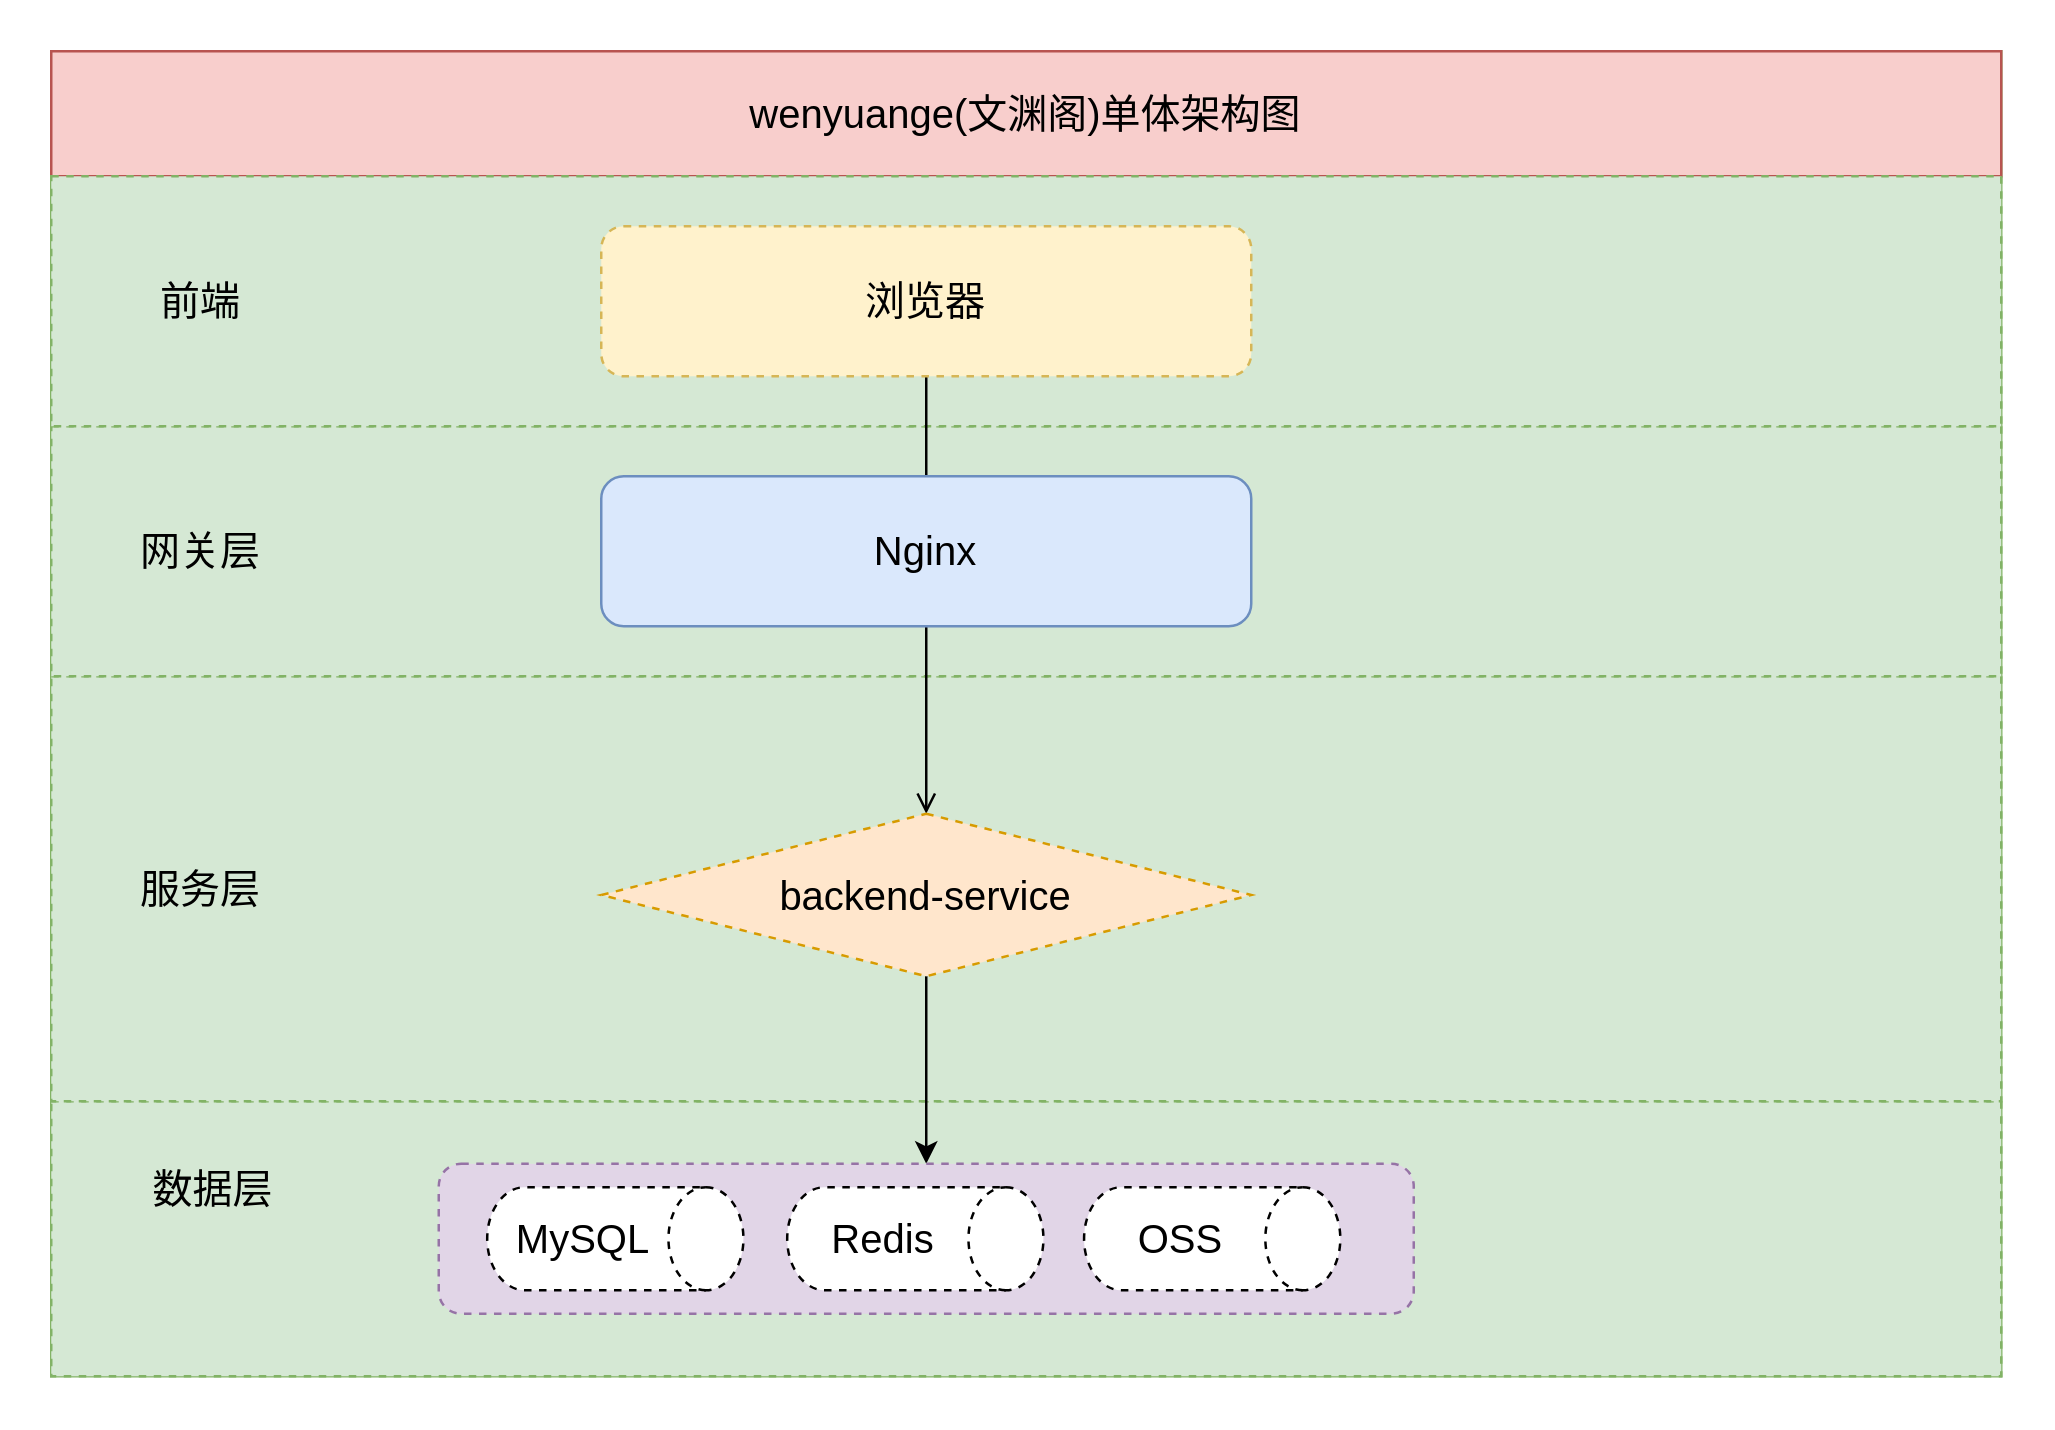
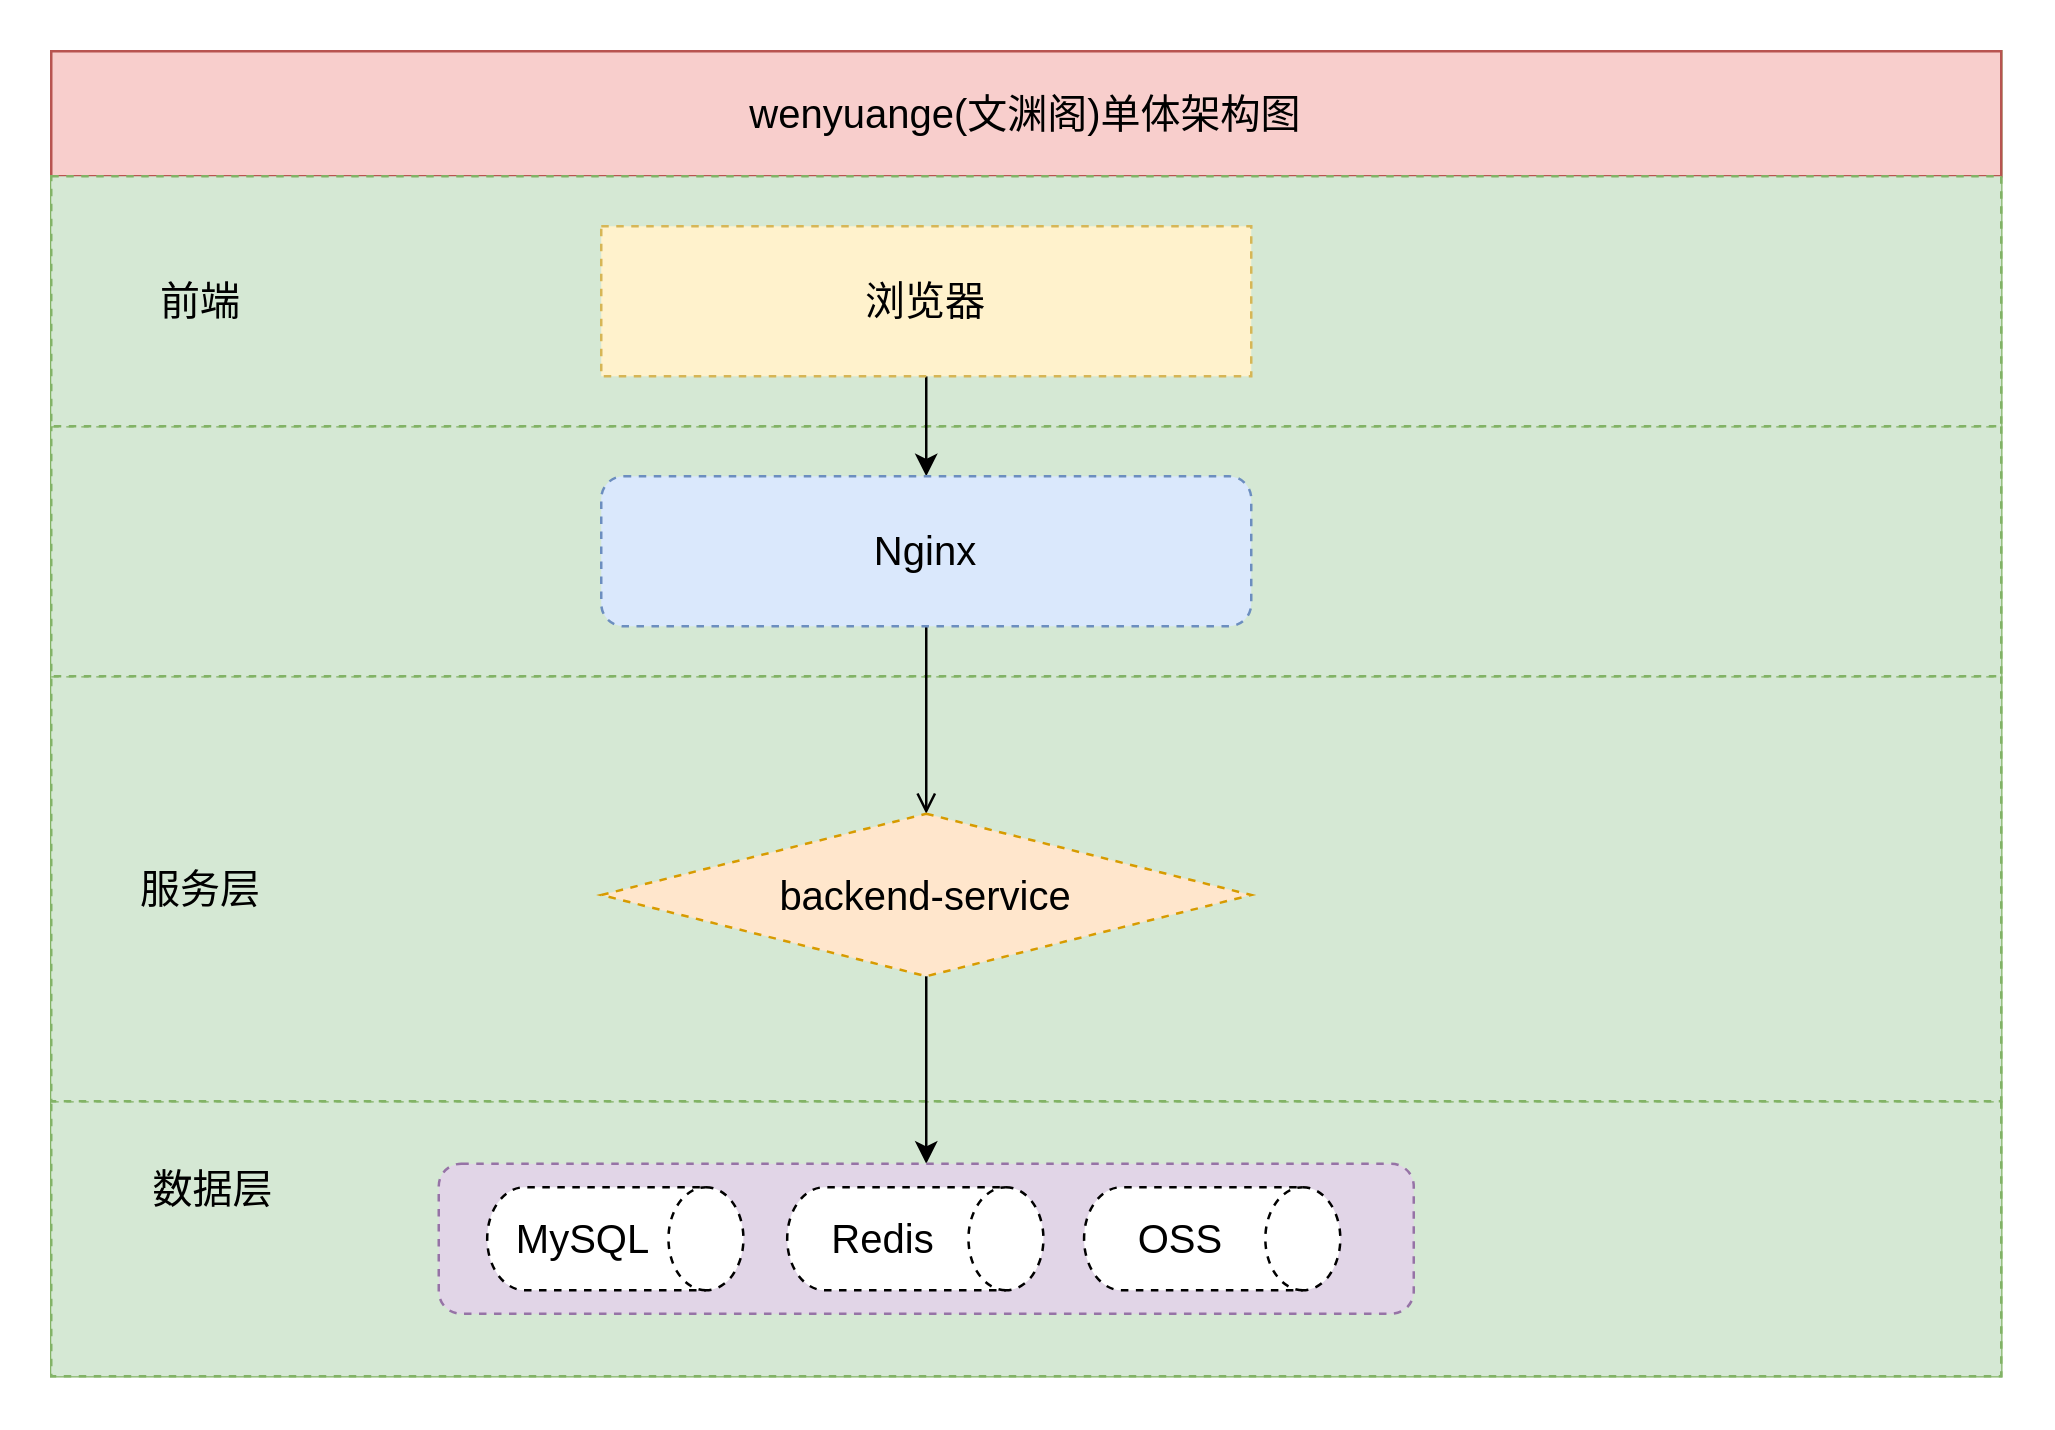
- <mxCell id="9" value="浏览器" style="rounded=1;whiteSpace=wrap;html=1;dashed=1;fontSize=16;fillColor=#fff2cc;strokeColor=#d6b656;" vertex="1" parent="1"><mxGeometry x="240" y="90" width="260" height="60" as="geometry" /></mxCell>
+ <mxCell id="9" value="浏览器" style="whiteSpace=wrap;html=1;dashed=1;fontSize=16;fillColor=#fff2cc;strokeColor=#d6b656;rounded=0;" vertex="1" parent="1"><mxGeometry x="240" y="90" width="260" height="60" as="geometry" /></mxCell>
- <mxCell id="8" style="edgeStyle=orthogonalEdgeStyle;rounded=0;orthogonalLoop=1;jettySize=auto;html=1;entryX=0.5;entryY=0;entryDx=0;entryDy=0;fontSize=16;endArrow=none;" edge="1" parent="1" source="9" target="13"><mxGeometry relative="1" as="geometry" /></mxCell>
+ <mxCell id="8" style="edgeStyle=orthogonalEdgeStyle;rounded=0;orthogonalLoop=1;jettySize=auto;html=1;entryX=0.5;entryY=0;entryDx=0;entryDy=0;fontSize=16;" edge="1" parent="1" source="9" target="13"><mxGeometry relative="1" as="geometry" /></mxCell>
- <mxCell id="11" value="网关层" style="text;html=1;strokeColor=none;fillColor=none;align=center;verticalAlign=middle;whiteSpace=wrap;rounded=0;dashed=1;fontSize=16;" vertex="1" parent="1"><mxGeometry x="50" y="205" width="60" height="30" as="geometry" /></mxCell>
- <mxCell id="13" value="Nginx" style="rounded=1;whiteSpace=wrap;html=1;dashed=0;fontSize=16;fillColor=#dae8fc;strokeColor=#6c8ebf;" vertex="1" parent="1"><mxGeometry x="240" y="190" width="260" height="60" as="geometry" /></mxCell>
+ <mxCell id="13" value="Nginx" style="rounded=1;whiteSpace=wrap;html=1;dashed=1;fontSize=16;fillColor=#dae8fc;strokeColor=#6c8ebf;" vertex="1" parent="1"><mxGeometry x="240" y="190" width="260" height="60" as="geometry" /></mxCell>
